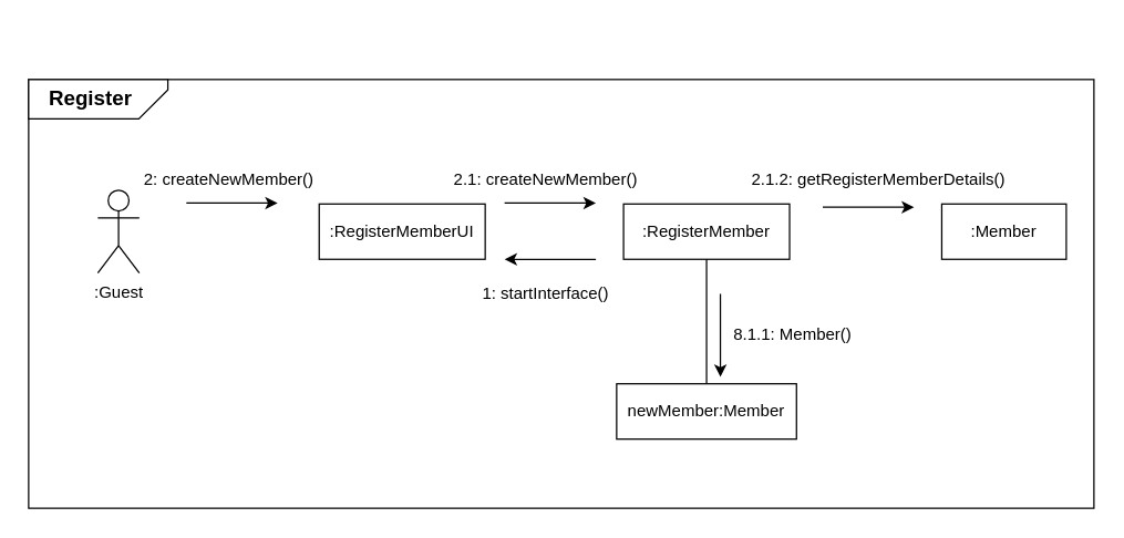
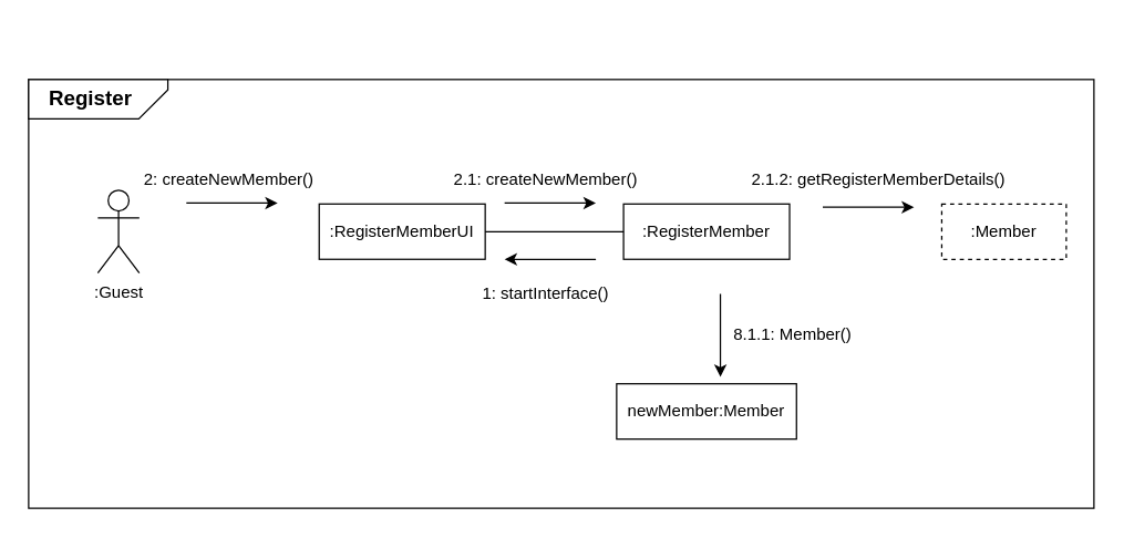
+ <mxCell id="6" value="" style="endArrow=none;html=1;rounded=0;exitX=1;exitY=0.5;exitDx=0;exitDy=0;entryX=0;entryY=0.5;entryDx=0;entryDy=0;" parent="1" source="4" target="5" edge="1"><mxGeometry width="50" height="50" relative="1" as="geometry"><mxPoint x="390" y="217" as="sourcePoint" /><mxPoint x="440" y="167" as="targetPoint" /></mxGeometry></mxCell>
- <mxCell id="7" value=":Member" style="rounded=0;whiteSpace=wrap;html=1;" parent="1" vertex="1"><mxGeometry x="680" y="147" width="90" height="40" as="geometry" /></mxCell>
+ <mxCell id="7" value=":Member" style="rounded=0;whiteSpace=wrap;html=1;dashed=1;" parent="1" vertex="1"><mxGeometry x="680" y="147" width="90" height="40" as="geometry" /></mxCell>
- <mxCell id="8" value="" style="endArrow=none;html=1;rounded=0;entryX=0.5;entryY=1;entryDx=0;entryDy=0;exitX=0.5;exitY=0;exitDx=0;exitDy=0;" parent="1" source="14" target="5" edge="1"><mxGeometry width="50" height="50" relative="1" as="geometry"><mxPoint x="620" y="297" as="sourcePoint" /><mxPoint x="450" y="167" as="targetPoint" /></mxGeometry></mxCell>
